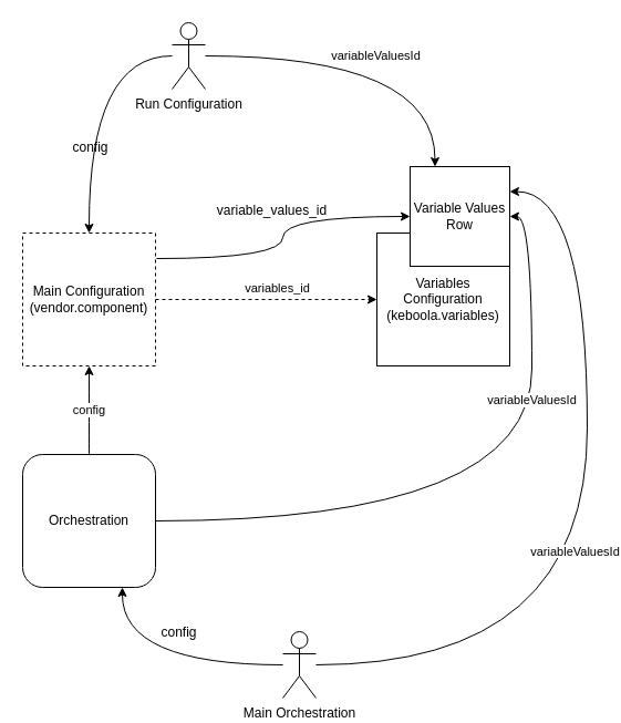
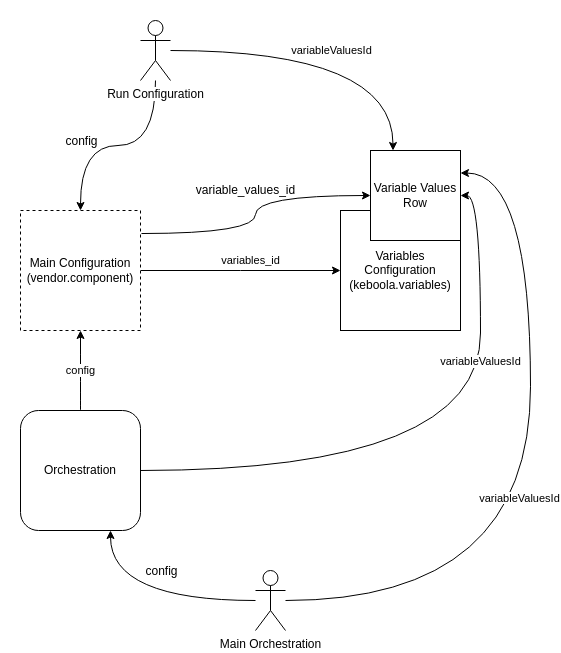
- <mxCell id="19" value="Run Configuration" style="shape=umlActor;verticalLabelPosition=bottom;labelBackgroundColor=#ffffff;verticalAlign=top;html=1;outlineConnect=0;fillColor=#ffffff;" vertex="1" parent="1"><mxGeometry x="155" y="20" width="30" height="60" as="geometry" /></mxCell>
+ <mxCell id="19" value="Run Configuration" style="shape=umlActor;verticalLabelPosition=bottom;labelBackgroundColor=#ffffff;verticalAlign=top;html=1;outlineConnect=0;fillColor=#ffffff;" vertex="1" parent="1"><mxGeometry x="140" y="20" width="30" height="60" as="geometry" /></mxCell>
- <mxCell id="2" value="variables_id" style="edgeStyle=orthogonalEdgeStyle;rounded=0;orthogonalLoop=1;jettySize=auto;html=1;exitX=1;exitY=0.5;exitDx=0;exitDy=0;entryX=0;entryY=0.5;entryDx=0;entryDy=0;dashed=1;" edge="1" parent="1" source="5" target="6"><mxGeometry x="0.1" y="10" relative="1" as="geometry"><Array as="points"><mxPoint x="240" y="270" /><mxPoint x="240" y="270" /></Array><mxPoint as="offset" /></mxGeometry></mxCell>
+ <mxCell id="2" value="variables_id" style="edgeStyle=orthogonalEdgeStyle;rounded=0;orthogonalLoop=1;jettySize=auto;html=1;exitX=1;exitY=0.5;exitDx=0;exitDy=0;entryX=0;entryY=0.5;entryDx=0;entryDy=0;" edge="1" parent="1" source="5" target="6"><mxGeometry x="0.1" y="10" relative="1" as="geometry"><Array as="points"><mxPoint x="240" y="270" /><mxPoint x="240" y="270" /></Array><mxPoint as="offset" /></mxGeometry></mxCell>
